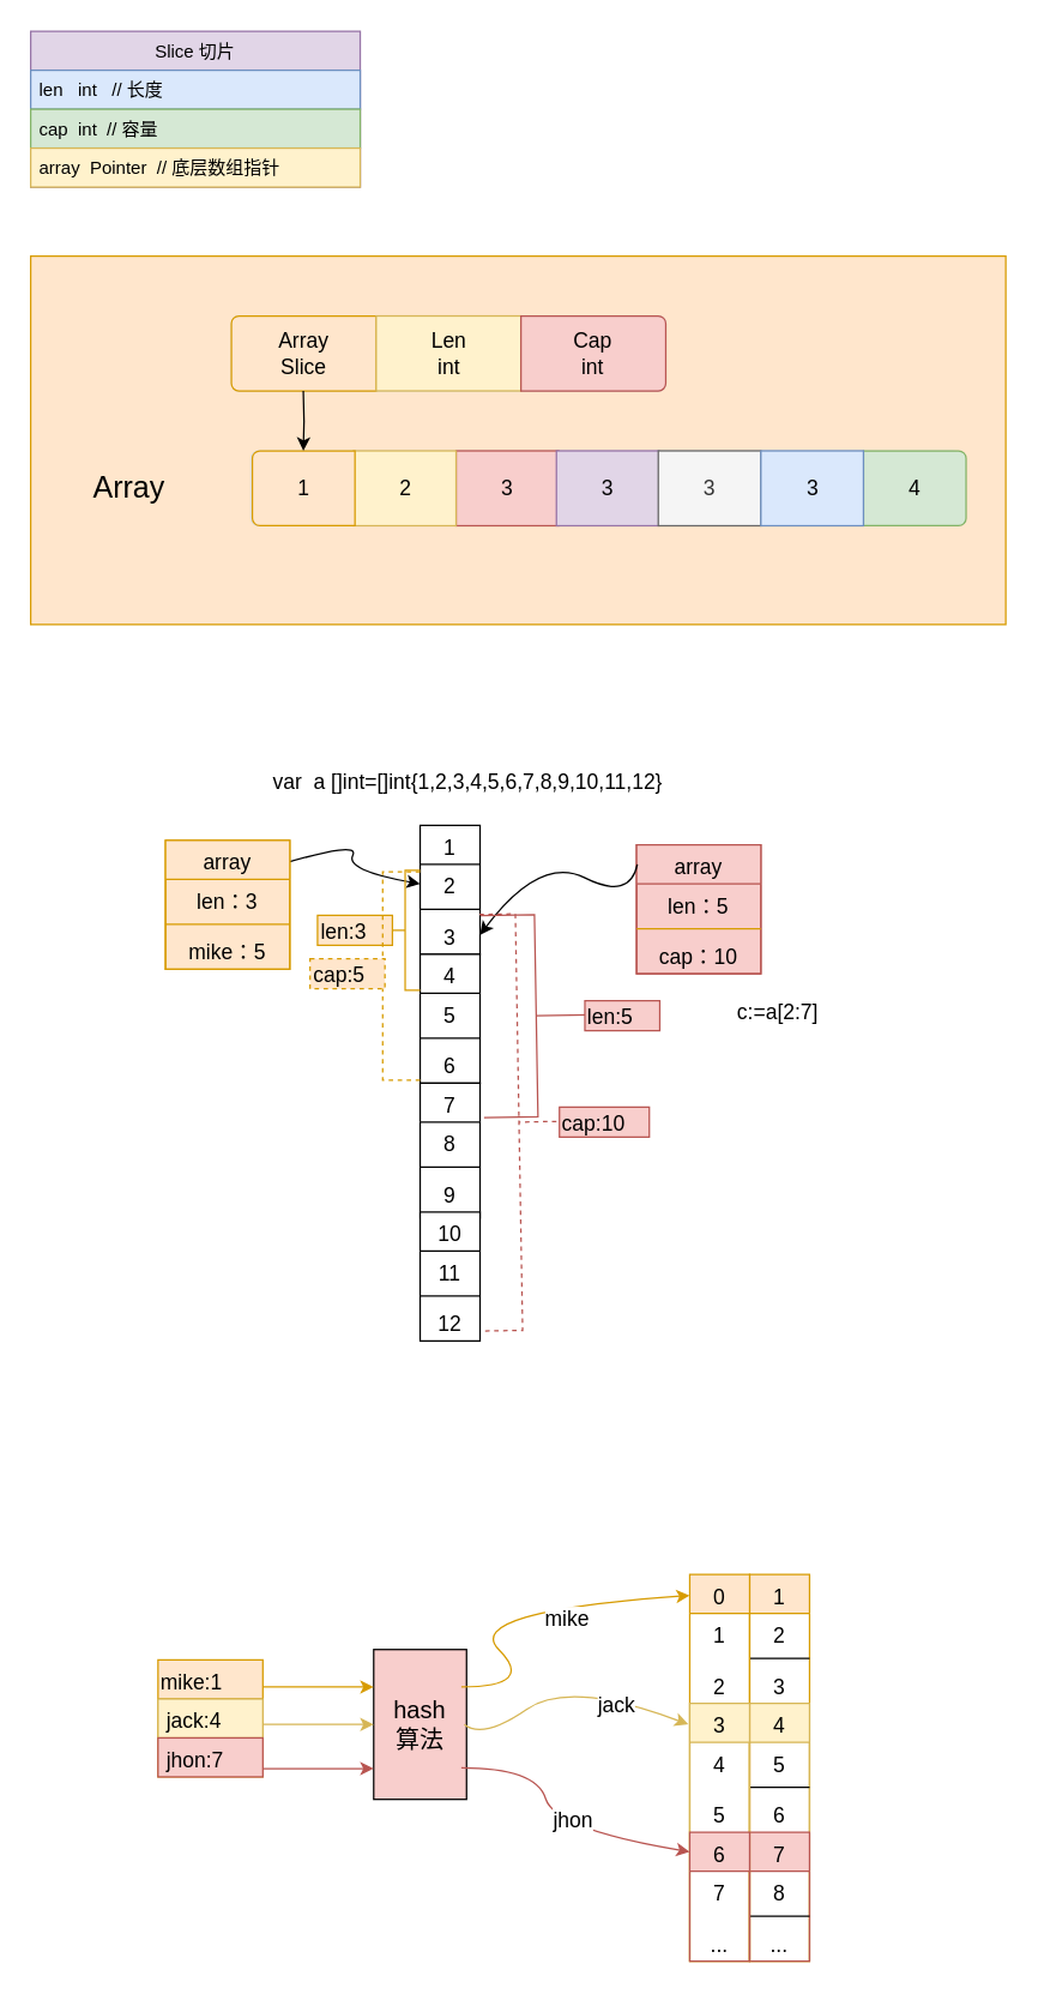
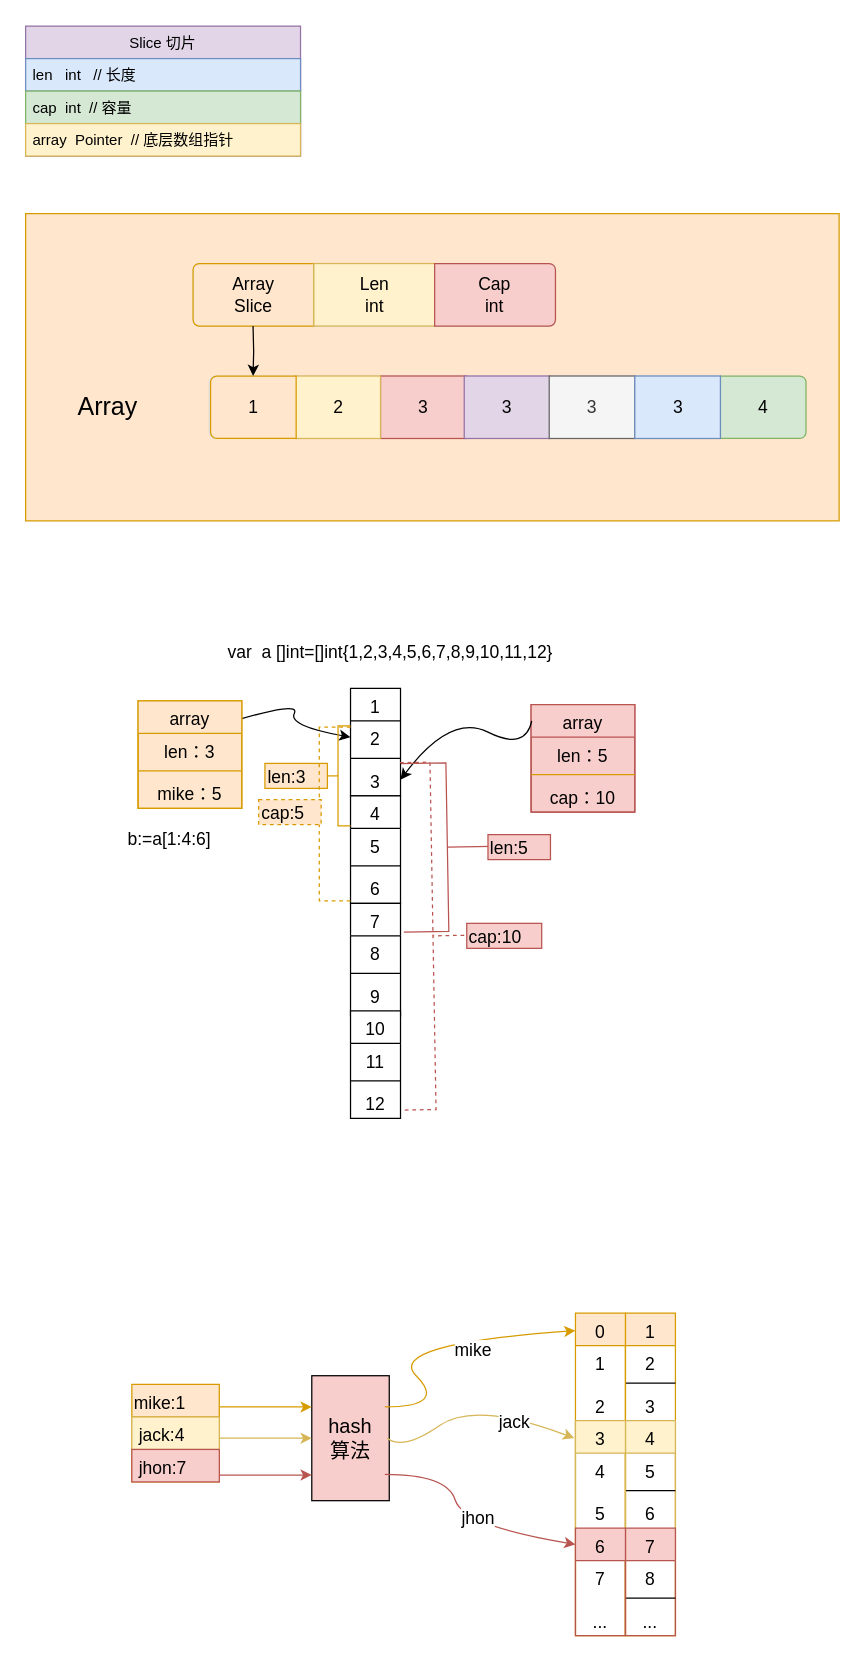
+ <mxCell id="60" value="b:=a[1:4:6]" style="text;html=1;resizable=0;points=[];autosize=1;align=left;verticalAlign=top;spacingTop=-4;fontSize=14;" parent="1" vertex="1"><mxGeometry x="100" y="660" width="80" height="20" as="geometry" /></mxCell>
- <mxCell id="61" value="c:=a[2:7]" style="text;html=1;resizable=0;points=[];autosize=1;align=left;verticalAlign=top;spacingTop=-4;fontSize=14;" parent="1" vertex="1"><mxGeometry x="490" y="664" width="70" height="20" as="geometry" /></mxCell>
